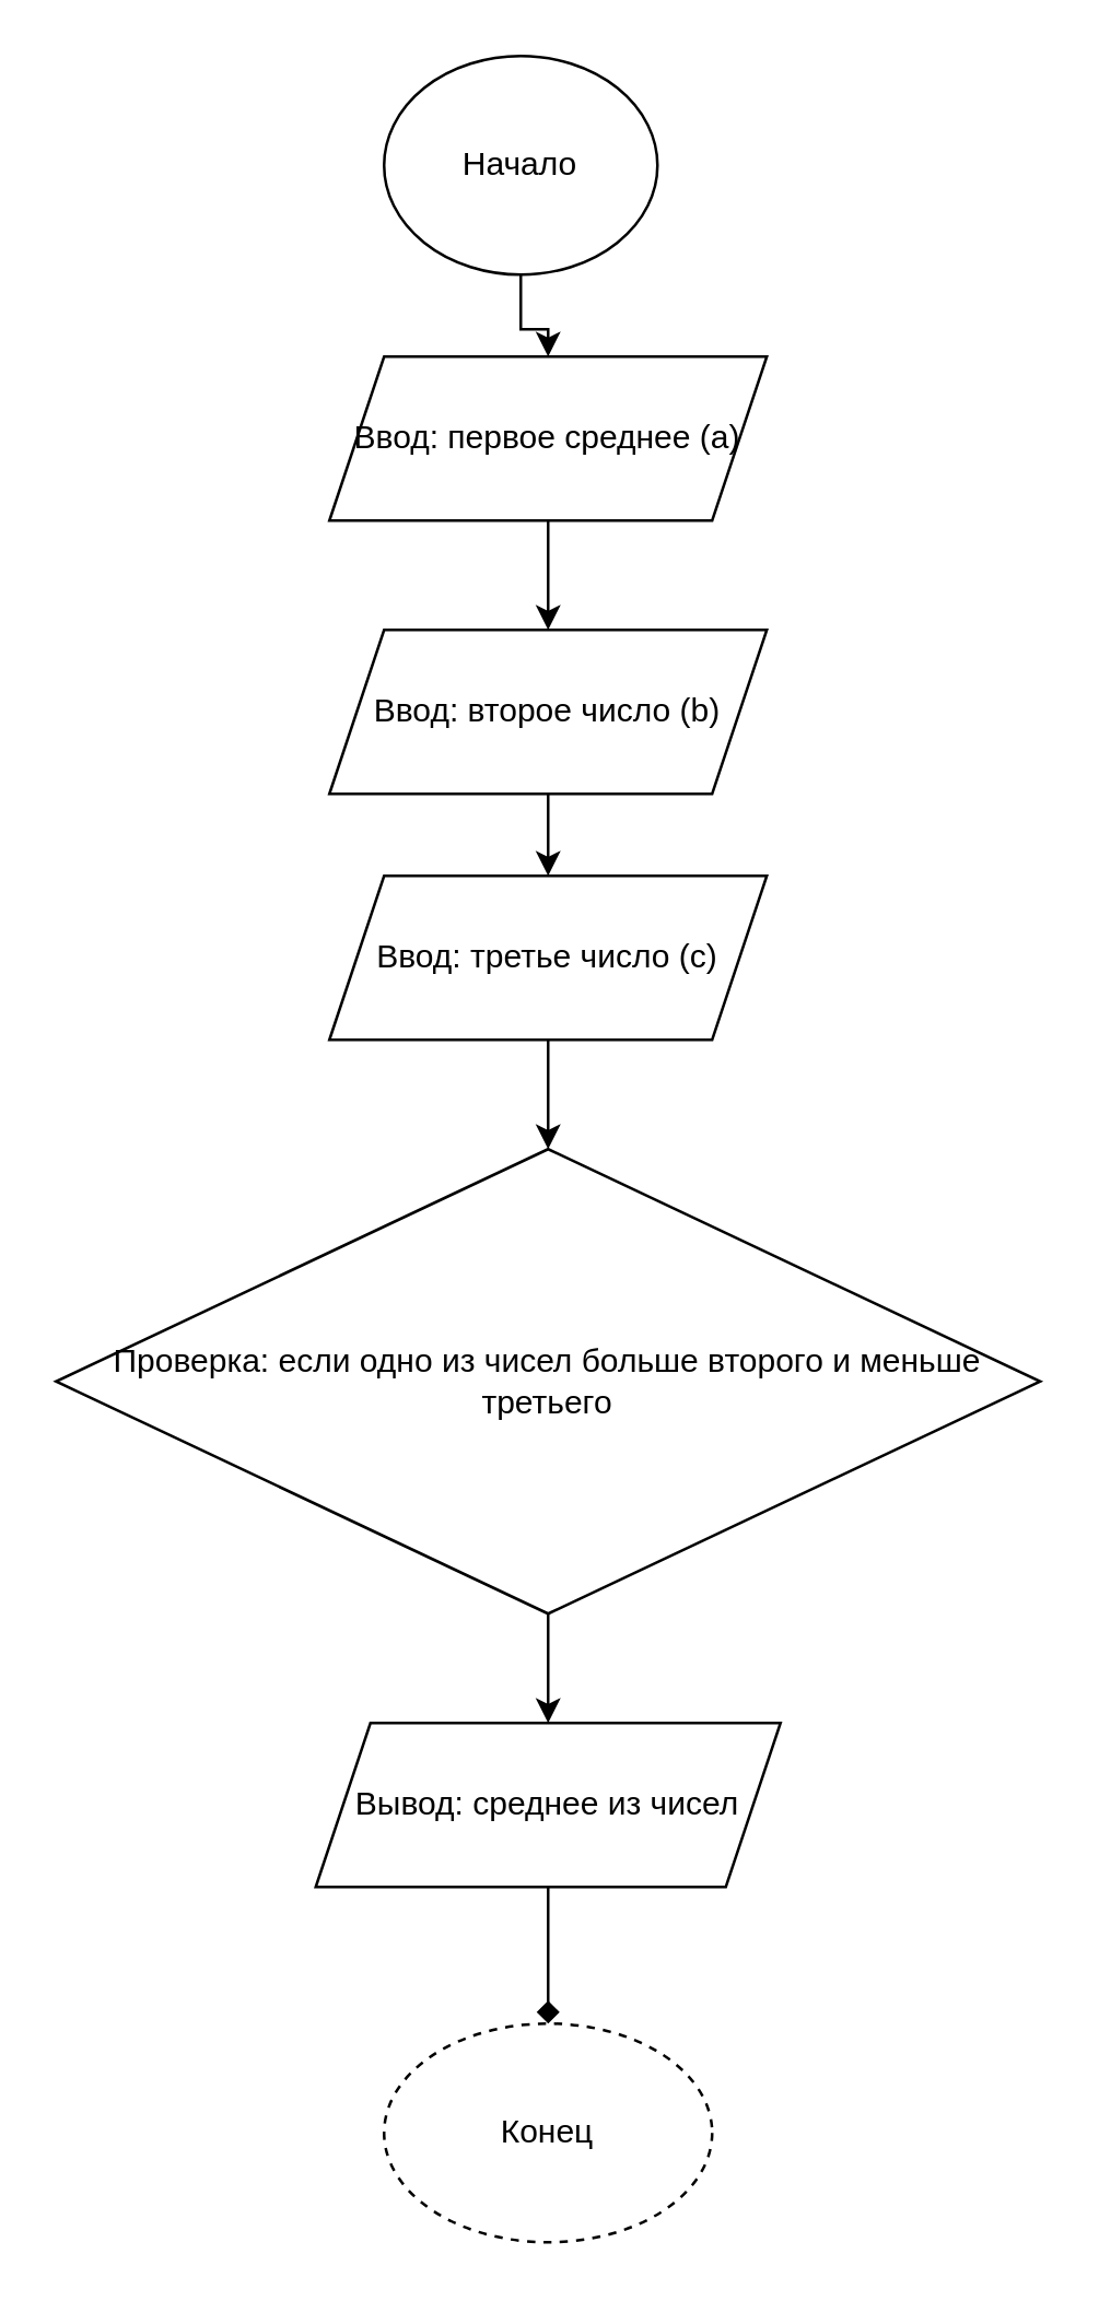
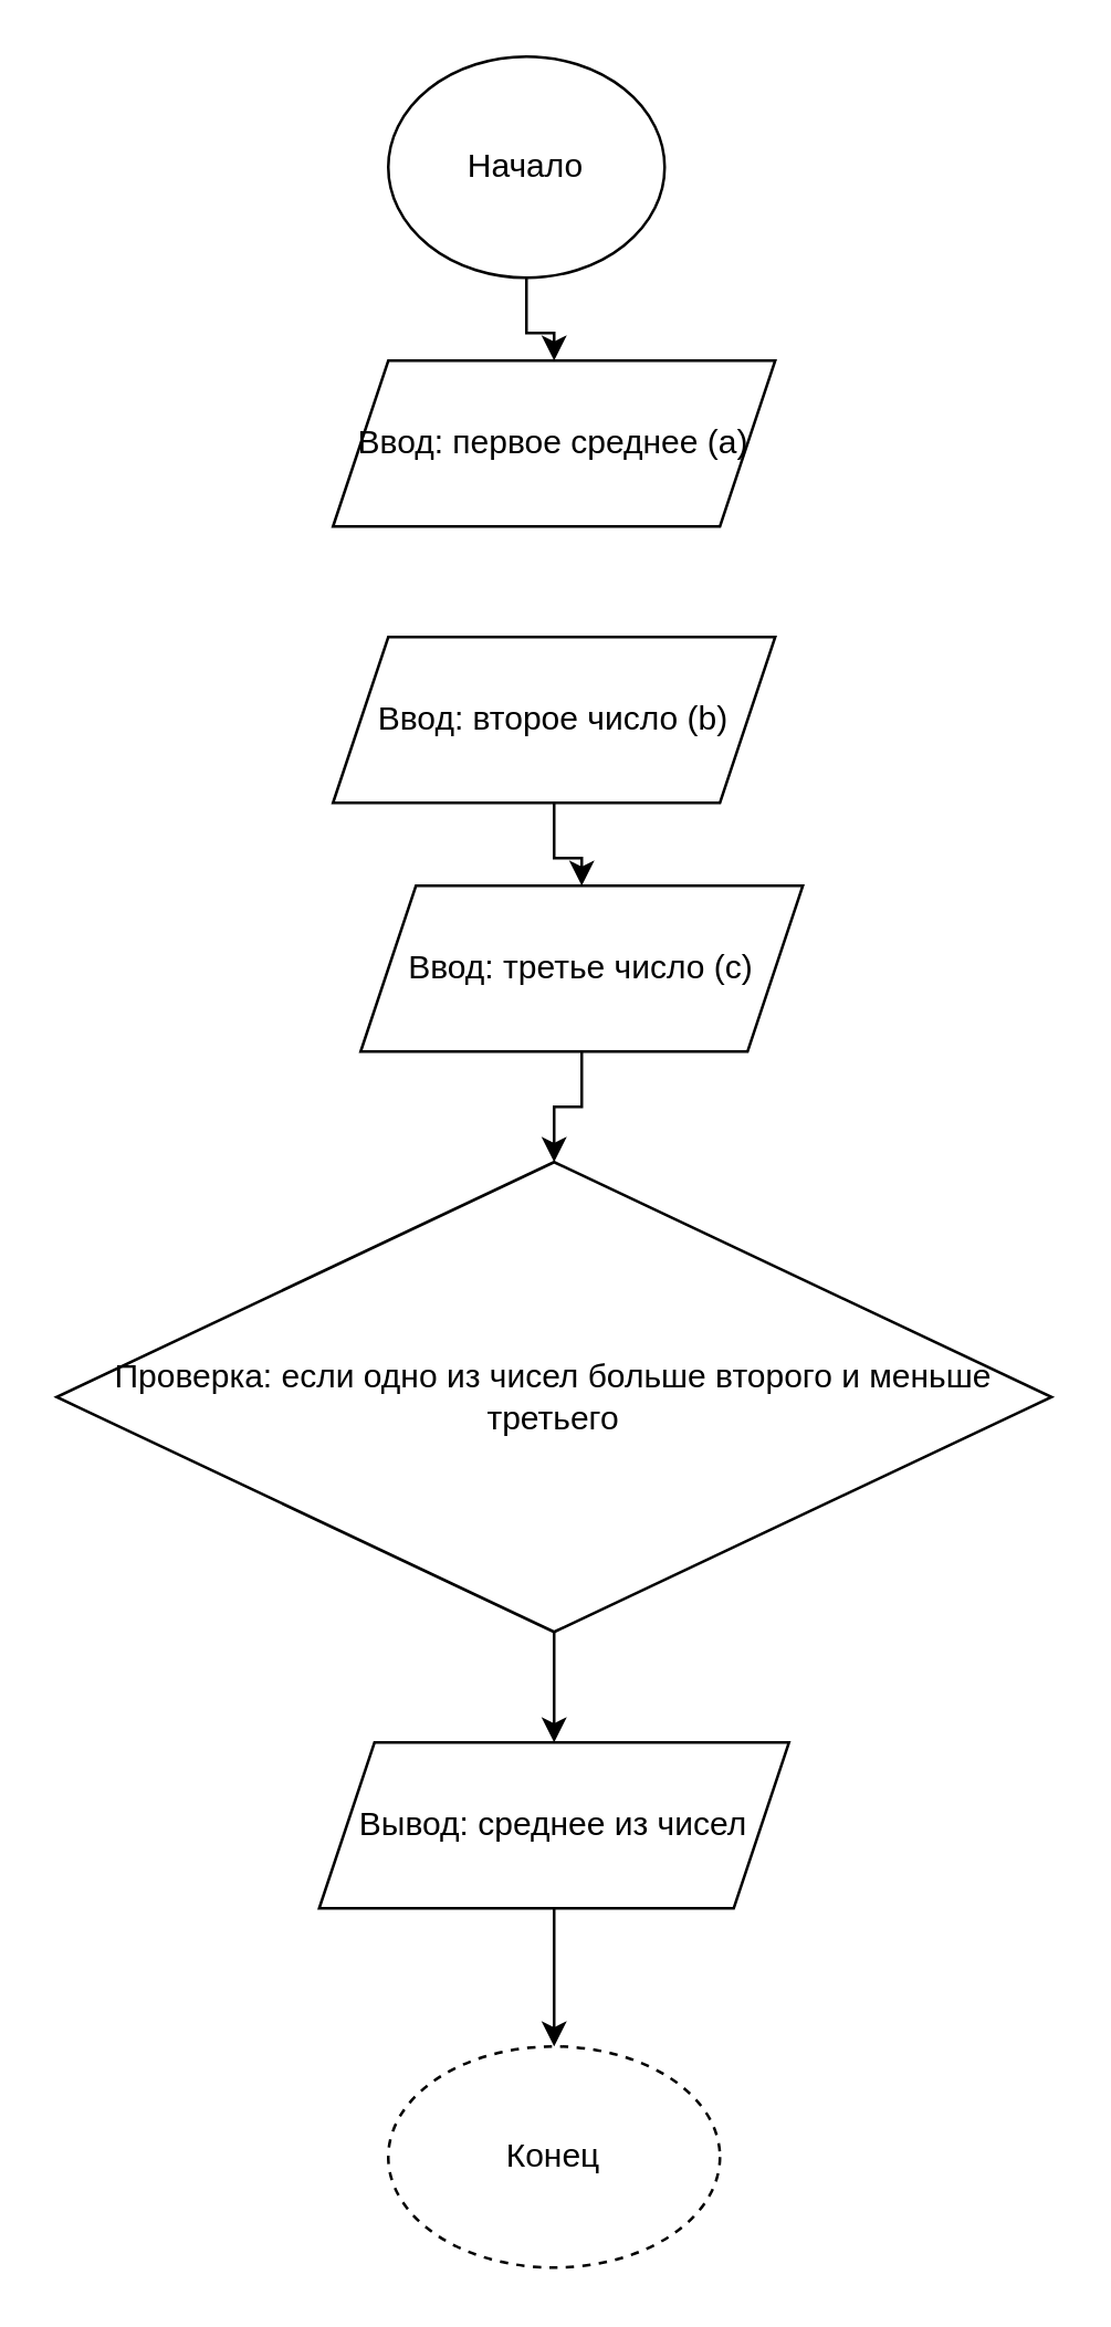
- <mxCell id="4" style="edgeStyle=orthogonalEdgeStyle;rounded=0;orthogonalLoop=1;jettySize=auto;html=1;entryX=0.5;entryY=0;entryDx=0;entryDy=0;" edge="1" parent="1" source="5" target="7"><mxGeometry relative="1" as="geometry" /></mxCell>
- <mxCell id="9" value="Ввод: третье число (с)" style="shape=parallelogram;perimeter=parallelogramPerimeter;whiteSpace=wrap;html=1;fixedSize=1;" vertex="1" parent="1"><mxGeometry x="120" y="320" width="160" height="60" as="geometry" /></mxCell>
+ <mxCell id="9" value="Ввод: третье число (с)" style="shape=parallelogram;perimeter=parallelogramPerimeter;whiteSpace=wrap;html=1;fixedSize=1;" vertex="1" parent="1"><mxGeometry x="130" y="320" width="160" height="60" as="geometry" /></mxCell>
- <mxCell id="12" style="edgeStyle=orthogonalEdgeStyle;rounded=0;orthogonalLoop=1;jettySize=auto;html=1;entryX=0.5;entryY=0;entryDx=0;entryDy=0;endArrow=diamond;" edge="1" parent="1" source="13" target="14"><mxGeometry relative="1" as="geometry" /></mxCell>
+ <mxCell id="12" style="edgeStyle=orthogonalEdgeStyle;rounded=0;orthogonalLoop=1;jettySize=auto;html=1;entryX=0.5;entryY=0;entryDx=0;entryDy=0;" edge="1" parent="1" source="13" target="14"><mxGeometry relative="1" as="geometry" /></mxCell>
